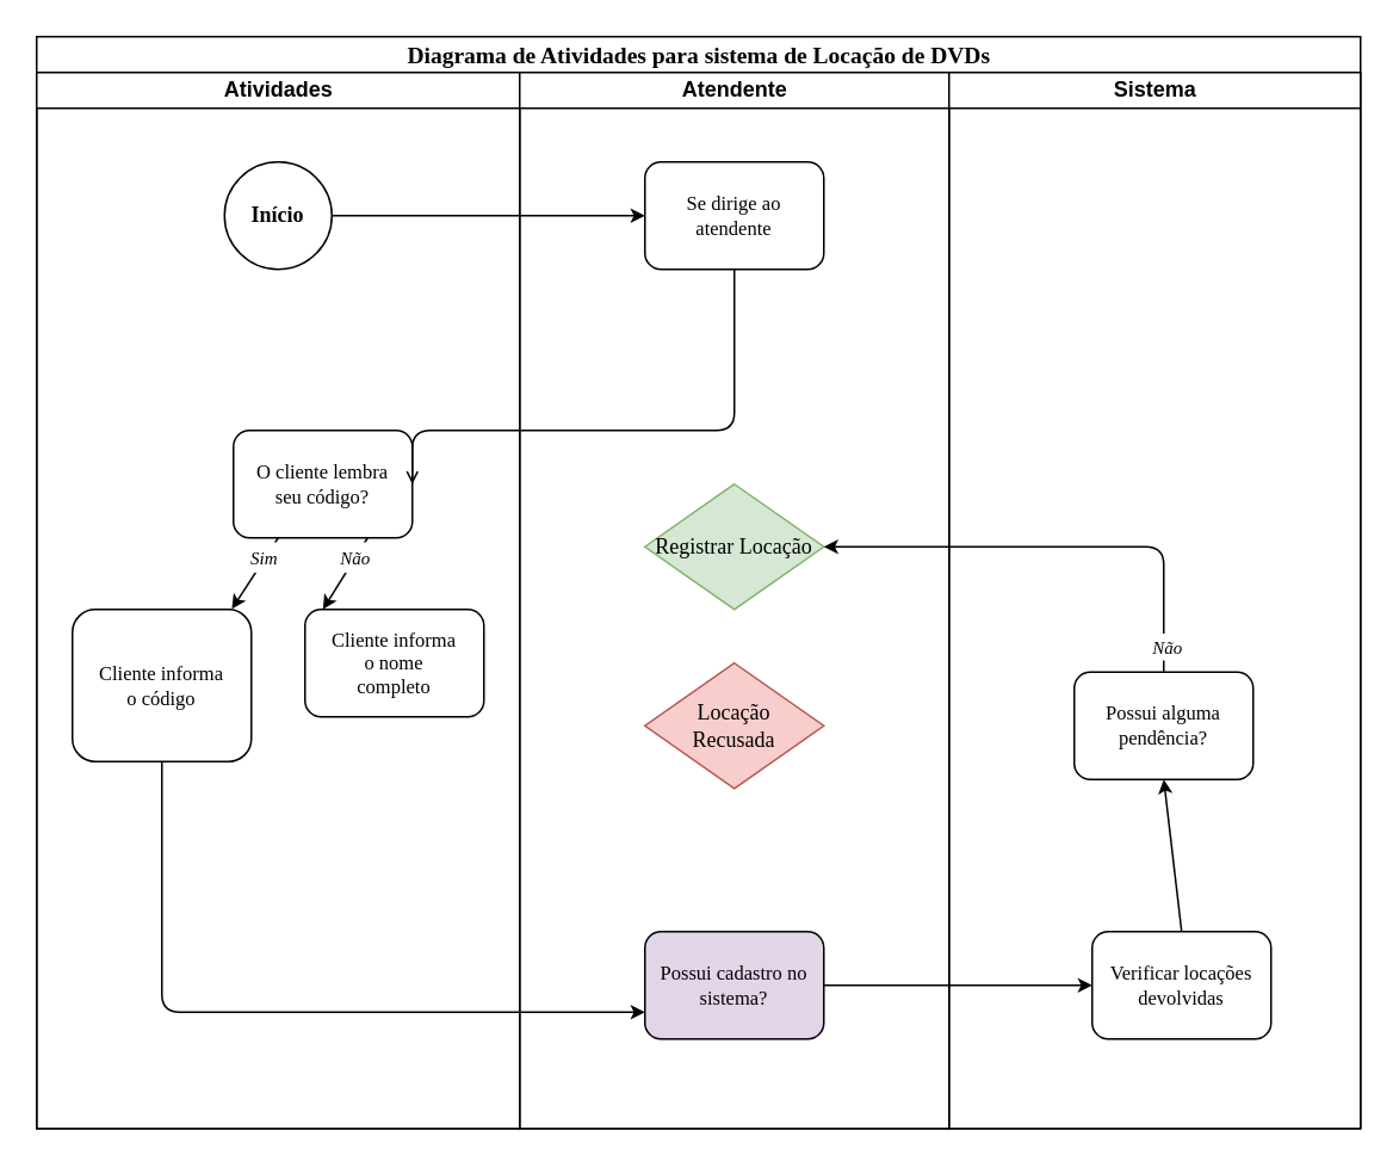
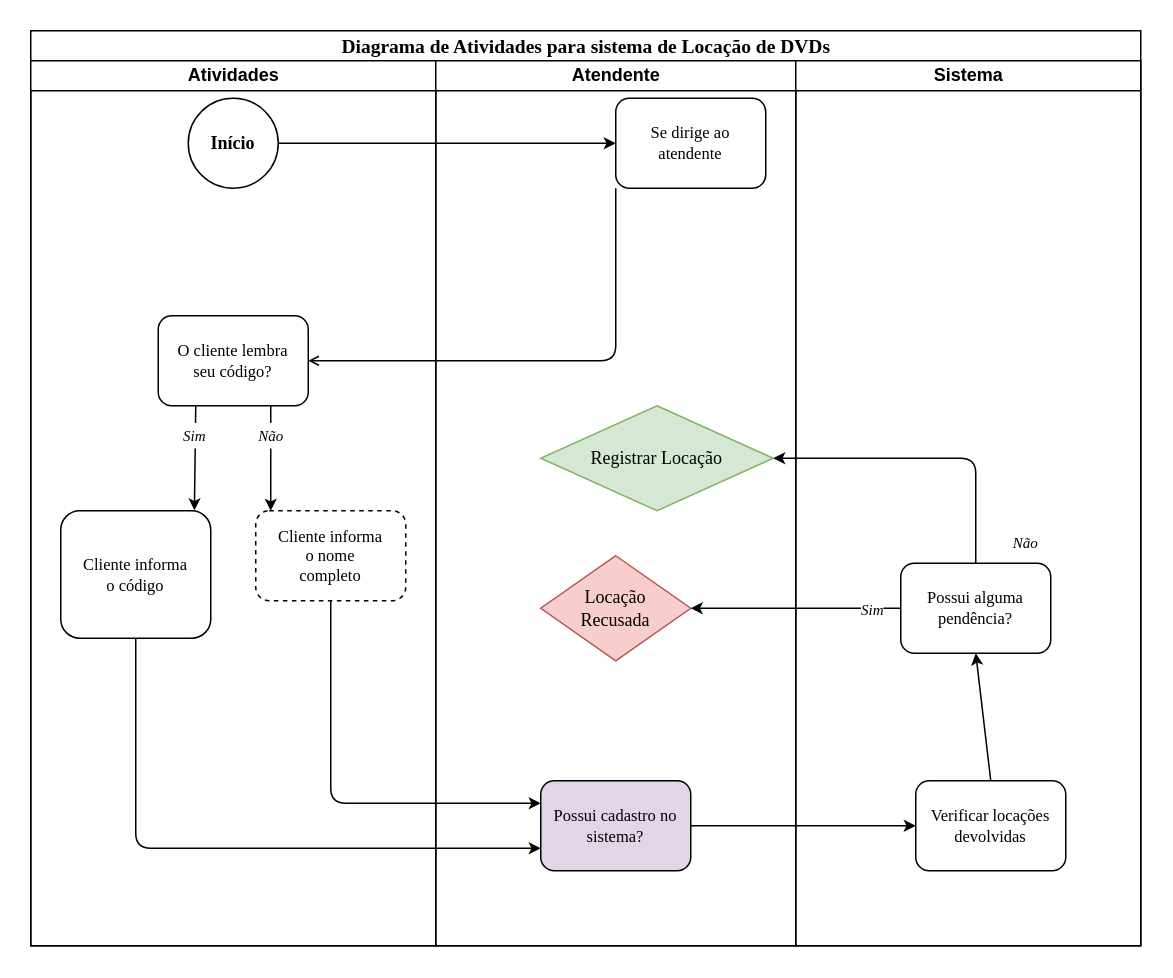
- <mxCell id="5" value="&lt;b&gt;&lt;font face=&quot;Verdana&quot;&gt;Início&lt;/font&gt;&lt;/b&gt;" style="ellipse;whiteSpace=wrap;html=1;aspect=fixed;" vertex="1" parent="4"><mxGeometry x="105" y="50" width="60" height="60" as="geometry" /></mxCell>
+ <mxCell id="5" value="&lt;b&gt;&lt;font face=&quot;Verdana&quot;&gt;Início&lt;/font&gt;&lt;/b&gt;" style="ellipse;whiteSpace=wrap;html=1;aspect=fixed;" vertex="1" parent="4"><mxGeometry x="105" y="25" width="60" height="60" as="geometry" /></mxCell>
- <mxCell id="12" value="&lt;font style=&quot;font-size: 11px&quot;&gt;Se dirige ao&lt;br&gt;atendente&lt;/font&gt;" style="rounded=1;whiteSpace=wrap;html=1;shadow=0;labelBackgroundColor=none;strokeWidth=1;fontFamily=Verdana;fontSize=8;align=center;" parent="11" vertex="1"><mxGeometry x="70" y="50" width="100" height="60" as="geometry" /></mxCell>
+ <mxCell id="12" value="&lt;font style=&quot;font-size: 11px&quot;&gt;Se dirige ao&lt;br&gt;atendente&lt;/font&gt;" style="rounded=1;whiteSpace=wrap;html=1;shadow=0;labelBackgroundColor=none;strokeWidth=1;fontFamily=Verdana;fontSize=8;align=center;" parent="11" vertex="1"><mxGeometry x="120" y="25" width="100" height="60" as="geometry" /></mxCell>
- <mxCell id="6" value="&lt;span style=&quot;font-size: 11px&quot;&gt;O cliente lembra&lt;br&gt;seu código?&lt;/span&gt;" style="rounded=1;whiteSpace=wrap;html=1;shadow=0;labelBackgroundColor=none;strokeWidth=1;fontFamily=Verdana;fontSize=8;align=center;" vertex="1" parent="4"><mxGeometry x="110" y="200" width="100" height="60" as="geometry" /></mxCell>
+ <mxCell id="6" value="&lt;span style=&quot;font-size: 11px&quot;&gt;O cliente lembra&lt;br&gt;seu código?&lt;/span&gt;" style="rounded=1;whiteSpace=wrap;html=1;shadow=0;labelBackgroundColor=none;strokeWidth=1;fontFamily=Verdana;fontSize=8;align=center;" vertex="1" parent="4"><mxGeometry x="85" y="170" width="100" height="60" as="geometry" /></mxCell>
- <mxCell id="15" value="&lt;span style=&quot;font-size: 12px&quot;&gt;Registrar Locação&lt;/span&gt;" style="rhombus;whiteSpace=wrap;html=1;rounded=0;shadow=0;labelBackgroundColor=none;strokeWidth=1;fontFamily=Verdana;fontSize=8;align=center;fillColor=#d5e8d4;strokeColor=#82b366;" vertex="1" parent="11"><mxGeometry x="70" y="230" width="100" height="70" as="geometry" /></mxCell>
+ <mxCell id="15" value="&lt;span style=&quot;font-size: 12px&quot;&gt;Registrar Locação&lt;/span&gt;" style="rhombus;whiteSpace=wrap;html=1;rounded=0;shadow=0;labelBackgroundColor=none;strokeWidth=1;fontFamily=Verdana;fontSize=8;align=center;fillColor=#d5e8d4;strokeColor=#82b366;" vertex="1" parent="11"><mxGeometry x="70" y="230" width="155" height="70" as="geometry" /></mxCell>
- <mxCell id="8" value="&lt;font style=&quot;font-size: 11px&quot;&gt;Cliente informa&lt;br&gt;o nome&lt;br&gt;completo&lt;/font&gt;" style="rounded=1;whiteSpace=wrap;html=1;shadow=0;labelBackgroundColor=none;strokeWidth=1;fontFamily=Verdana;fontSize=8;align=center;" vertex="1" parent="4"><mxGeometry x="150" y="300" width="100" height="60" as="geometry" /></mxCell>
+ <mxCell id="8" value="&lt;font style=&quot;font-size: 11px&quot;&gt;Cliente informa&lt;br&gt;o nome&lt;br&gt;completo&lt;/font&gt;" style="rounded=1;whiteSpace=wrap;html=1;shadow=0;labelBackgroundColor=none;strokeWidth=1;fontFamily=Verdana;fontSize=8;align=center;dashed=1;" vertex="1" parent="4"><mxGeometry x="150" y="300" width="100" height="60" as="geometry" /></mxCell>
+ <mxCell id="23" value="" style="endArrow=classic;html=1;rounded=1;fontFamily=Verdana;fontSize=12;endSize=5;strokeWidth=1;jumpStyle=none;entryX=1;entryY=0.5;entryDx=0;entryDy=0;exitX=0;exitY=0.5;exitDx=0;exitDy=0;" edge="1" parent="2" source="18" target="14"><mxGeometry width="50" height="50" relative="1" as="geometry"><mxPoint x="590" y="385" as="sourcePoint" /><mxPoint x="400" y="350" as="targetPoint" /></mxGeometry></mxCell>
+ <mxCell id="24" value="&lt;font style=&quot;font-size: 10px&quot;&gt;&lt;i&gt;Sim&lt;/i&gt;&lt;/font&gt;" style="edgeLabel;html=1;align=center;verticalAlign=middle;resizable=0;points=[];fontSize=12;fontFamily=Verdana;" vertex="1" connectable="0" parent="23"><mxGeometry x="0.117" y="-1" relative="1" as="geometry"><mxPoint x="58" y="1" as="offset" /></mxGeometry></mxCell>
+ <mxCell id="21" style="edgeStyle=orthogonalEdgeStyle;rounded=1;html=1;labelBackgroundColor=none;startArrow=none;startFill=0;startSize=5;endArrow=classic;endFill=1;endSize=5;jettySize=auto;orthogonalLoop=1;strokeWidth=1;fontFamily=Verdana;fontSize=8;exitX=0.5;exitY=1;exitDx=0;exitDy=0;entryX=0;entryY=0.25;entryDx=0;entryDy=0;" edge="1" parent="2" source="8" target="13"><mxGeometry relative="1" as="geometry"><Array as="points"><mxPoint x="200" y="515" /></Array><mxPoint x="195" y="370" as="sourcePoint" /><mxPoint x="330" y="510" as="targetPoint" /></mxGeometry></mxCell>
